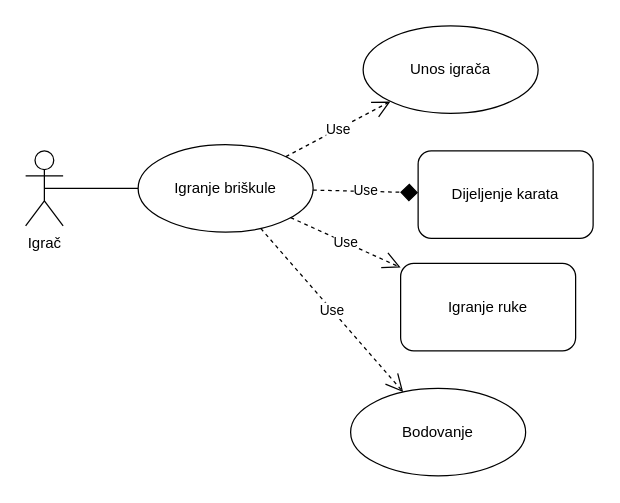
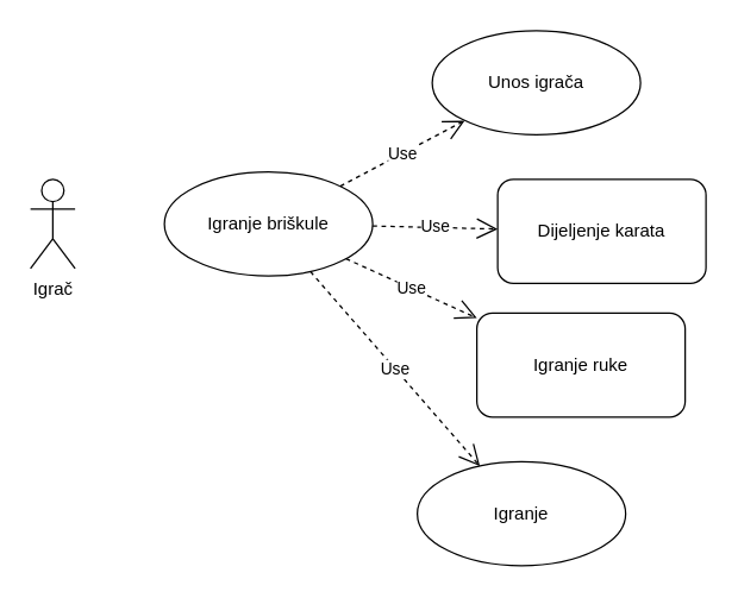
- <mxCell id="4" value="" style="endArrow=none;html=1;exitX=0.5;exitY=0.5;exitDx=0;exitDy=0;exitPerimeter=0;" edge="1" parent="1" source="2" target="3"><mxGeometry width="50" height="50" relative="1" as="geometry"><mxPoint x="310" y="590" as="sourcePoint" /><mxPoint x="360" y="540" as="targetPoint" /></mxGeometry></mxCell>
- <mxCell id="10" value="Use" style="endArrow=diamond;endSize=12;dashed=1;html=1;" edge="1" parent="1" source="3" target="6"><mxGeometry width="160" relative="1" as="geometry"><mxPoint x="238.193" y="134.616" as="sourcePoint" /><mxPoint x="321.858" y="90.408" as="targetPoint" /></mxGeometry></mxCell>
+ <mxCell id="10" value="Use" style="endArrow=open;endSize=12;dashed=1;html=1;" edge="1" parent="1" source="3" target="6"><mxGeometry width="160" relative="1" as="geometry"><mxPoint x="238.193" y="134.616" as="sourcePoint" /><mxPoint x="321.858" y="90.408" as="targetPoint" /></mxGeometry></mxCell>
- <mxCell id="8" value="Bodovanje" style="ellipse;whiteSpace=wrap;html=1;" vertex="1" parent="1"><mxGeometry x="280" y="310" width="140" height="70" as="geometry" /></mxCell>
+ <mxCell id="8" value="Igranje" style="ellipse;whiteSpace=wrap;html=1;" vertex="1" parent="1"><mxGeometry x="280" y="310" width="140" height="70" as="geometry" /></mxCell>
